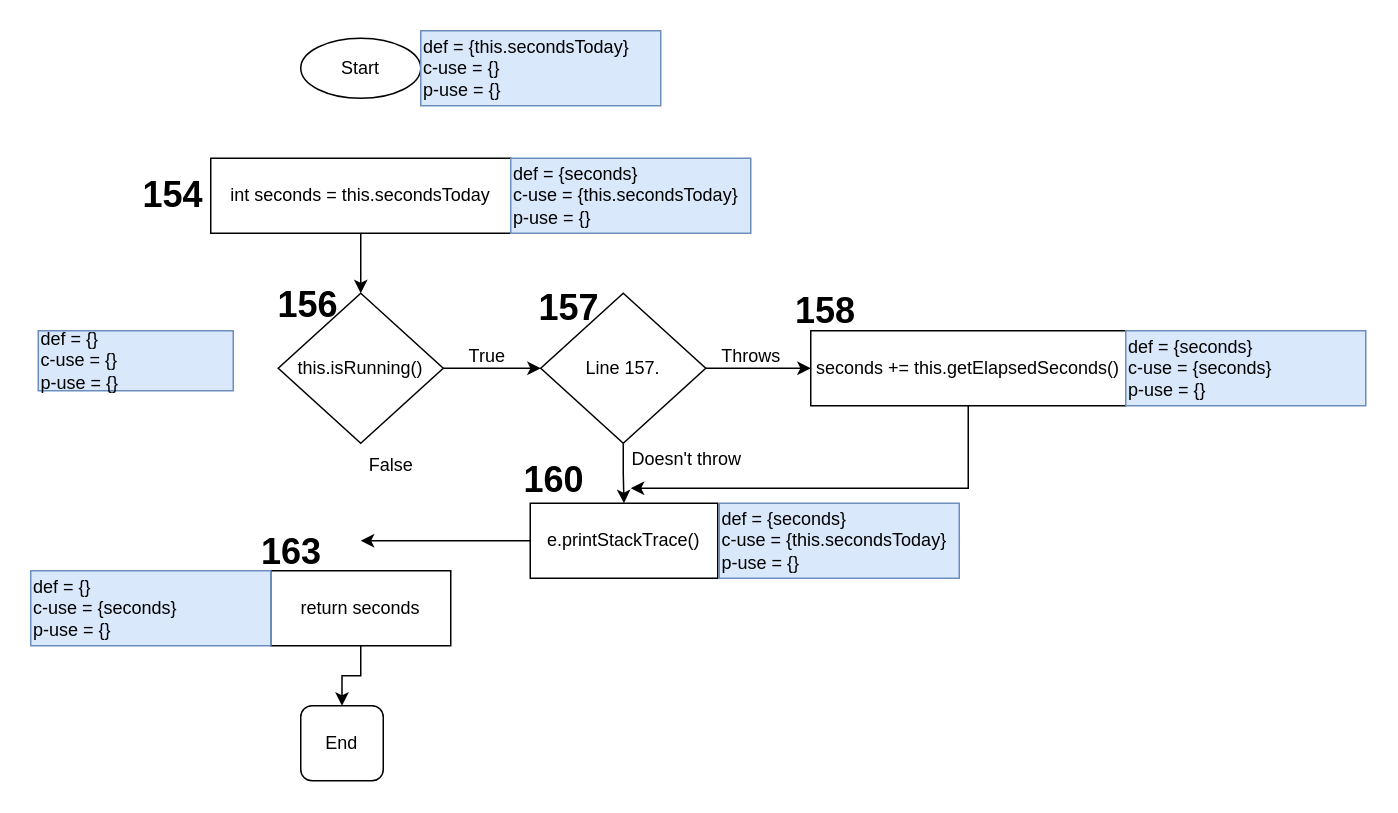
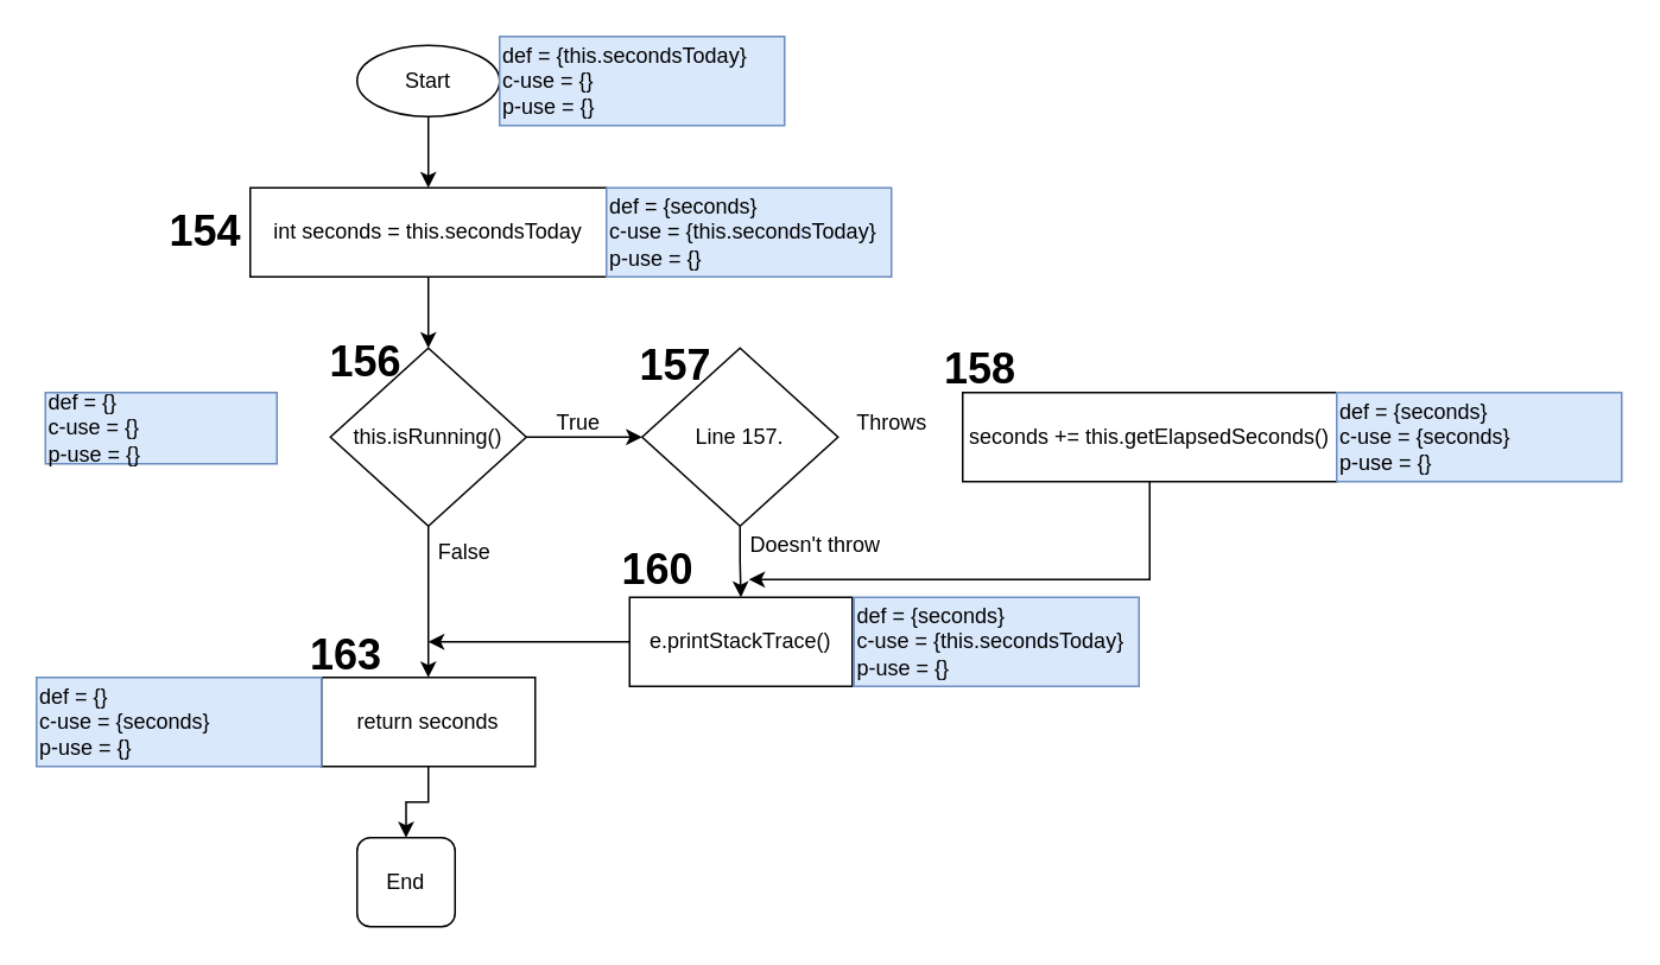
+ <mxCell id="2" style="edgeStyle=orthogonalEdgeStyle;rounded=0;orthogonalLoop=1;jettySize=auto;html=1;exitX=0.5;exitY=1;exitDx=0;exitDy=0;entryX=0.5;entryY=0;entryDx=0;entryDy=0;" edge="1" parent="1" source="3" target="5"><mxGeometry relative="1" as="geometry"><mxPoint x="240" y="95" as="targetPoint" /></mxGeometry></mxCell>
- <mxCell id="18" value="" style="edgeStyle=orthogonalEdgeStyle;rounded=0;orthogonalLoop=1;jettySize=auto;html=1;fontSize=12;" edge="1" parent="1" source="20" target="22"><mxGeometry relative="1" as="geometry" /></mxCell>
+ <mxCell id="8" value="" style="edgeStyle=orthogonalEdgeStyle;rounded=0;orthogonalLoop=1;jettySize=auto;html=1;fontSize=12;" edge="1" parent="1" source="9" target="14"><mxGeometry relative="1" as="geometry" /></mxCell>
